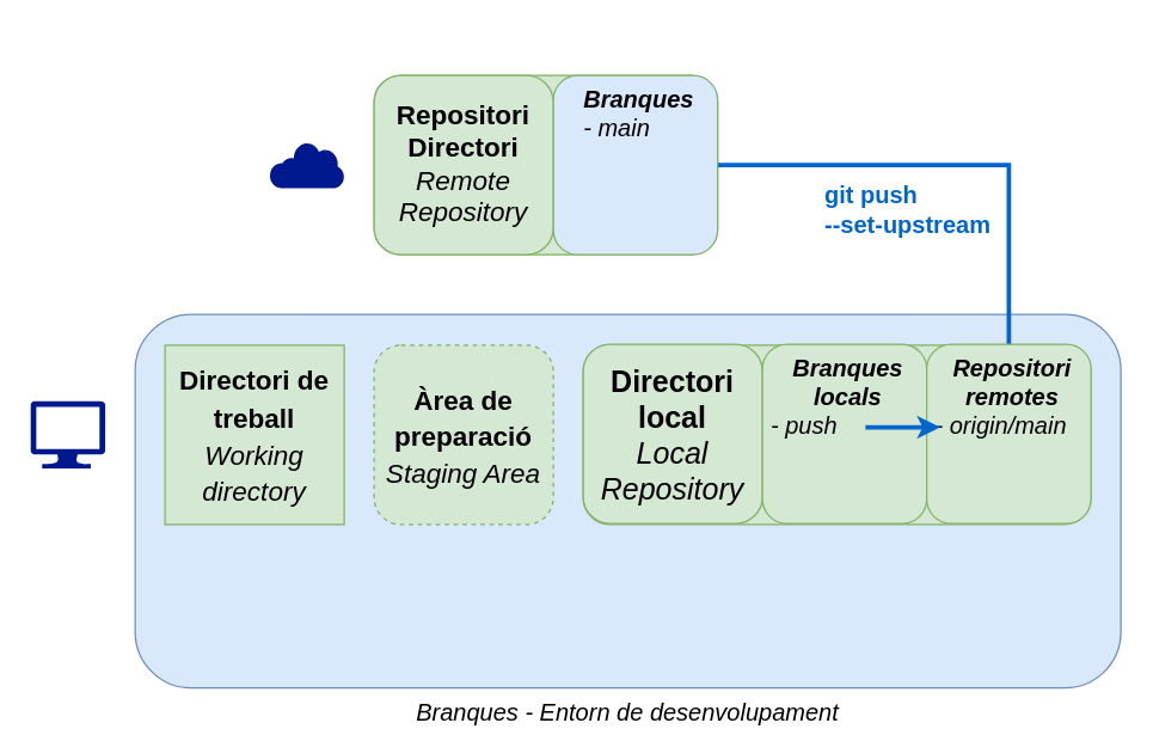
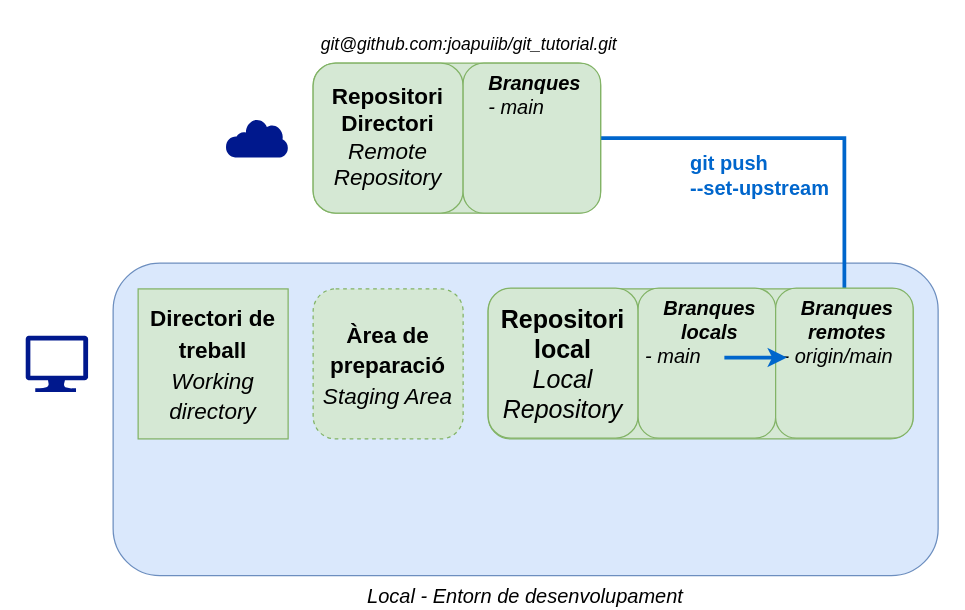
+ <mxCell id="14" value="git@github.com:joapuiib/git_tutorial.git" style="text;html=1;strokeColor=none;fillColor=none;align=center;verticalAlign=middle;whiteSpace=wrap;rounded=0;fontSize=14;fontStyle=2" parent="1" vertex="1"><mxGeometry x="195" y="20" width="360" height="30" as="geometry" /></mxCell>
- <mxCell id="16" value="&lt;i style=&quot;&quot;&gt;&lt;b style=&quot;font-size: 16px;&quot;&gt;Branques&lt;/b&gt;&lt;br style=&quot;font-size: 16px;&quot;&gt;&lt;div style=&quot;text-align: left;&quot;&gt;&lt;span style=&quot;background-color: initial;&quot;&gt;- main&lt;/span&gt;&lt;br&gt;&lt;/div&gt;&lt;/i&gt;" style="rounded=1;whiteSpace=wrap;html=1;fontSize=16;fillColor=#dae8fc;strokeColor=#82b366;verticalAlign=top;spacingLeft=5;" parent="1" vertex="1"><mxGeometry x="370" y="50" width="110" height="120" as="geometry" /></mxCell>
+ <mxCell id="16" value="&lt;i style=&quot;&quot;&gt;&lt;b style=&quot;font-size: 16px;&quot;&gt;Branques&lt;/b&gt;&lt;br style=&quot;font-size: 16px;&quot;&gt;&lt;div style=&quot;text-align: left;&quot;&gt;&lt;span style=&quot;background-color: initial;&quot;&gt;- main&lt;/span&gt;&lt;br&gt;&lt;/div&gt;&lt;/i&gt;" style="rounded=1;whiteSpace=wrap;html=1;fontSize=16;fillColor=#d5e8d4;strokeColor=#82b366;verticalAlign=top;spacingLeft=5;" parent="1" vertex="1"><mxGeometry x="370" y="50" width="110" height="120" as="geometry" /></mxCell>
- <mxCell id="15" value="&lt;i style=&quot;&quot;&gt;&lt;b style=&quot;font-size: 16px;&quot;&gt;Branques locals&lt;/b&gt;&lt;br style=&quot;font-size: 16px;&quot;&gt;&lt;div style=&quot;text-align: left;&quot;&gt;&lt;span style=&quot;background-color: initial;&quot;&gt;- push&lt;/span&gt;&lt;br&gt;&lt;/div&gt;&lt;/i&gt;" style="rounded=1;whiteSpace=wrap;html=1;fontSize=16;fillColor=#d5e8d4;strokeColor=#82b366;verticalAlign=top;spacingLeft=5;" parent="1" vertex="1"><mxGeometry x="510" y="230" width="110" height="120" as="geometry" /></mxCell>
+ <mxCell id="15" value="&lt;i style=&quot;&quot;&gt;&lt;b style=&quot;font-size: 16px;&quot;&gt;Branques locals&lt;/b&gt;&lt;br style=&quot;font-size: 16px;&quot;&gt;&lt;div style=&quot;text-align: left;&quot;&gt;&lt;span style=&quot;background-color: initial;&quot;&gt;- main&lt;/span&gt;&lt;br&gt;&lt;/div&gt;&lt;/i&gt;" style="rounded=1;whiteSpace=wrap;html=1;fontSize=16;fillColor=#d5e8d4;strokeColor=#82b366;verticalAlign=top;spacingLeft=5;" parent="1" vertex="1"><mxGeometry x="510" y="230" width="110" height="120" as="geometry" /></mxCell>
- <mxCell id="17" value="&lt;i style=&quot;&quot;&gt;&lt;b style=&quot;font-size: 16px;&quot;&gt;Repositori remotes&lt;/b&gt;&lt;br style=&quot;font-size: 16px;&quot;&gt;&lt;div style=&quot;text-align: left;&quot;&gt;&lt;span style=&quot;background-color: initial;&quot;&gt;- origin/main&lt;/span&gt;&lt;br&gt;&lt;/div&gt;&lt;/i&gt;" style="rounded=1;whiteSpace=wrap;html=1;fontSize=16;fillColor=#d5e8d4;strokeColor=#82b366;verticalAlign=top;spacingLeft=5;" parent="1" vertex="1"><mxGeometry x="620" y="230" width="110" height="120" as="geometry" /></mxCell>
+ <mxCell id="17" value="&lt;i style=&quot;&quot;&gt;&lt;b style=&quot;font-size: 16px;&quot;&gt;Branques remotes&lt;/b&gt;&lt;br style=&quot;font-size: 16px;&quot;&gt;&lt;div style=&quot;text-align: left;&quot;&gt;&lt;span style=&quot;background-color: initial;&quot;&gt;- origin/main&lt;/span&gt;&lt;br&gt;&lt;/div&gt;&lt;/i&gt;" style="rounded=1;whiteSpace=wrap;html=1;fontSize=16;fillColor=#d5e8d4;strokeColor=#82b366;verticalAlign=top;spacingLeft=5;" parent="1" vertex="1"><mxGeometry x="620" y="230" width="110" height="120" as="geometry" /></mxCell>
- <mxCell id="9" value="&lt;b&gt;Directori local&lt;/b&gt;&lt;i&gt;&lt;br&gt;Local Repository&lt;/i&gt;" style="rounded=1;whiteSpace=wrap;html=1;fontSize=20;fillColor=#d5e8d4;strokeColor=#82b366;" parent="1" vertex="1"><mxGeometry x="390" y="230" width="120" height="120" as="geometry" /></mxCell>
+ <mxCell id="9" value="&lt;b&gt;Repositori local&lt;/b&gt;&lt;i&gt;&lt;br&gt;Local Repository&lt;/i&gt;" style="rounded=1;whiteSpace=wrap;html=1;fontSize=20;fillColor=#d5e8d4;strokeColor=#82b366;" parent="1" vertex="1"><mxGeometry x="390" y="230" width="120" height="120" as="geometry" /></mxCell>
- <mxCell id="2" value="&lt;i&gt;Branques - Entorn de desenvolupament&lt;/i&gt;" style="rounded=1;whiteSpace=wrap;html=1;verticalAlign=top;labelPosition=center;verticalLabelPosition=bottom;align=center;textDirection=ltr;labelBackgroundColor=none;spacingTop=0;spacing=2;fontSize=16;fillColor=#dae8fc;strokeColor=#6c8ebf;" parent="1" vertex="1"><mxGeometry x="90" y="210" width="660" height="250" as="geometry" /></mxCell>
+ <mxCell id="2" value="&lt;i&gt;Local - Entorn de desenvolupament&lt;/i&gt;" style="rounded=1;whiteSpace=wrap;html=1;verticalAlign=top;labelPosition=center;verticalLabelPosition=bottom;align=center;textDirection=ltr;labelBackgroundColor=none;spacingTop=0;spacing=2;fontSize=16;fillColor=#dae8fc;strokeColor=#6c8ebf;" parent="1" vertex="1"><mxGeometry x="90" y="210" width="660" height="250" as="geometry" /></mxCell>
